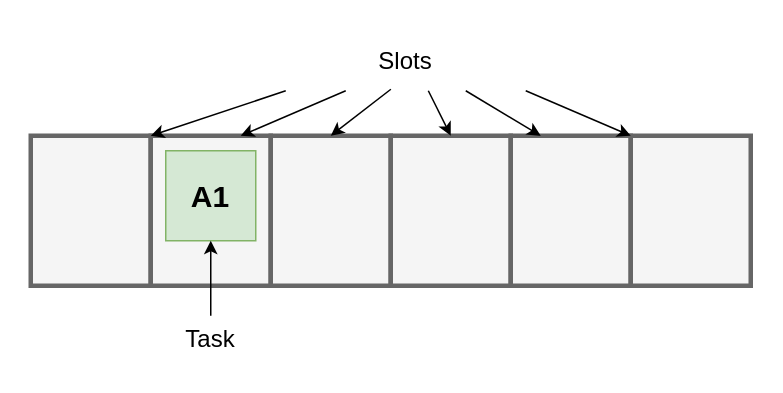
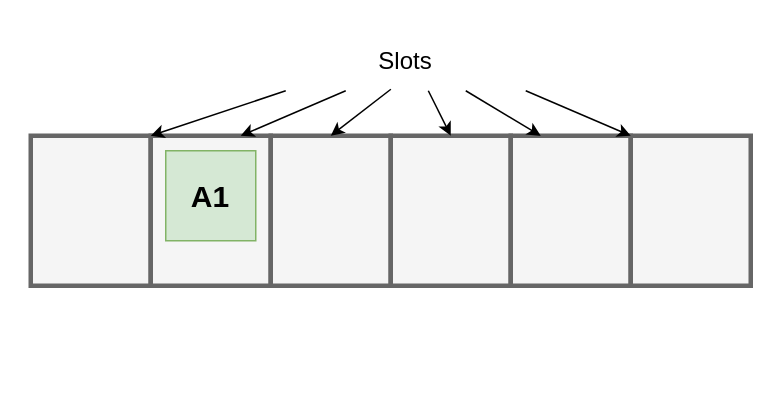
- <mxCell id="17" value="" style="endArrow=classic;html=1;rounded=0;fontSize=16;exitX=0.5;exitY=0;exitDx=0;exitDy=0;entryX=0.5;entryY=1;entryDx=0;entryDy=0;" edge="1" parent="1" source="10" target="8"><mxGeometry width="50" height="50" relative="1" as="geometry"><mxPoint x="340" y="180" as="sourcePoint" /><mxPoint x="390" y="130" as="targetPoint" /></mxGeometry></mxCell>
- <mxCell id="10" value="Task" style="text;html=1;strokeColor=none;fillColor=none;align=center;verticalAlign=middle;whiteSpace=wrap;rounded=0;fontSize=16;" vertex="1" parent="1"><mxGeometry x="100" y="210" width="80" height="30" as="geometry" /></mxCell>
